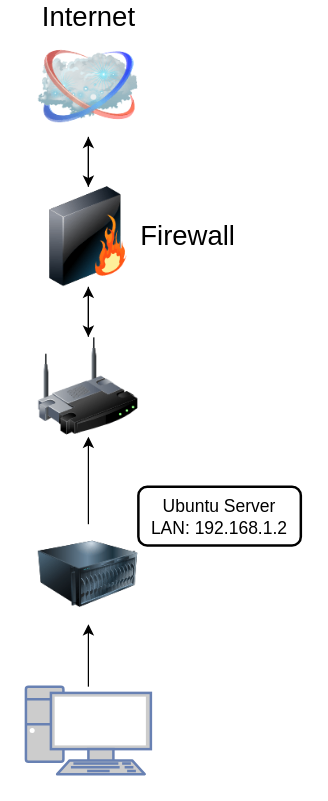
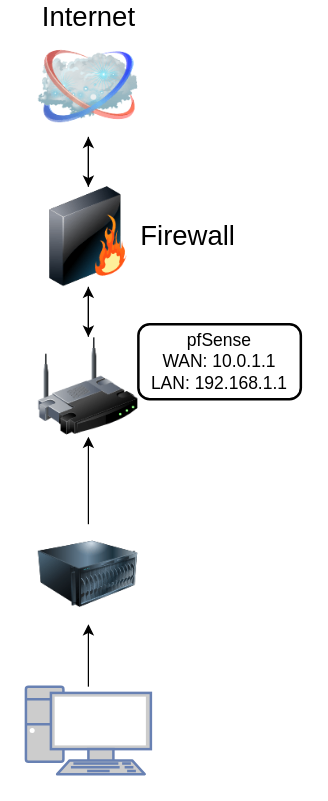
+ <mxCell id="9" value="pfSense&lt;br&gt;WAN: 10.0.1.1&lt;br&gt;LAN: 192.168.1.1" style="text;html=1;strokeColor=default;fillColor=none;align=center;verticalAlign=middle;whiteSpace=wrap;rounded=1;fontSize=14;strokeWidth=2;" vertex="1" parent="1"><mxGeometry x="110" y="250" width="130" height="60" as="geometry" /></mxCell>
- <mxCell id="12" value="Ubuntu Server&lt;br&gt;LAN: 192.168.1.2" style="text;html=1;strokeColor=default;fillColor=none;align=center;verticalAlign=middle;whiteSpace=wrap;rounded=1;fontSize=14;strokeWidth=2;" vertex="1" parent="1"><mxGeometry x="110" y="380" width="130" height="47" as="geometry" /></mxCell>
